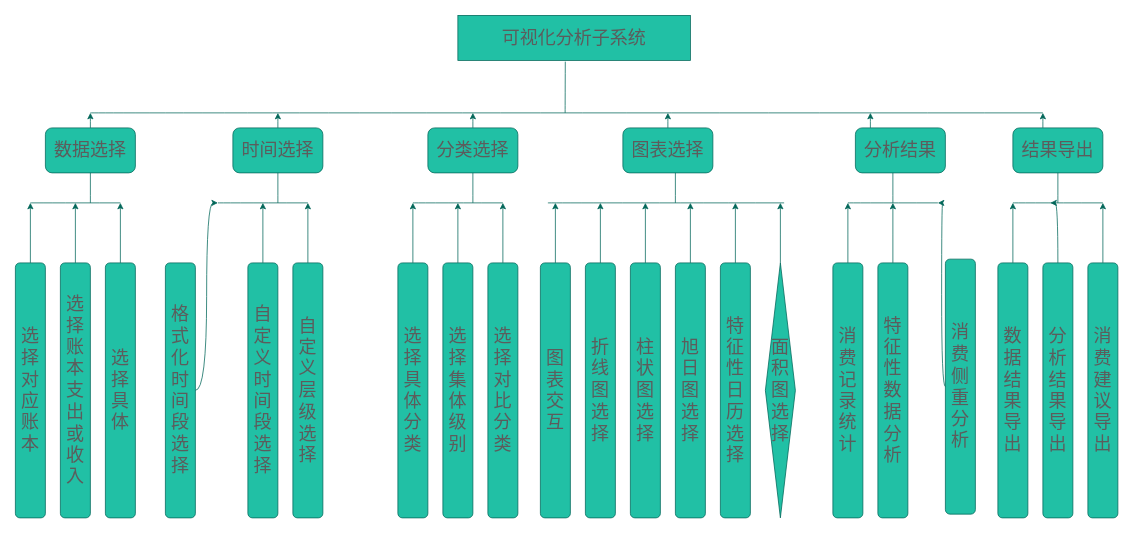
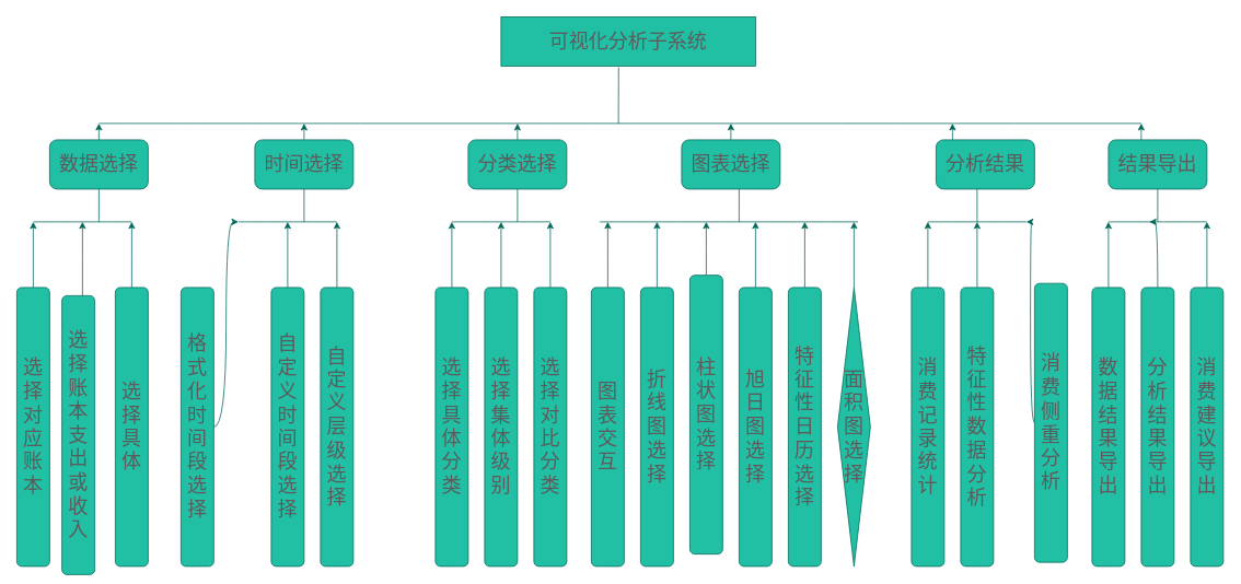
- <mxCell id="18" value="&lt;span style=&quot;font-size: 24px&quot;&gt;选择账本支出或收入&lt;/span&gt;" style="whiteSpace=wrap;html=1;fillColor=#21C0A5;strokeColor=#006658;fontColor=#5C5C5C;rounded=1;" vertex="1" parent="1"><mxGeometry x="80" y="350" width="40" height="340" as="geometry" /></mxCell>
+ <mxCell id="18" value="&lt;span style=&quot;font-size: 24px&quot;&gt;选择账本支出或收入&lt;/span&gt;" style="whiteSpace=wrap;html=1;fillColor=#21C0A5;strokeColor=#006658;fontColor=#5C5C5C;rounded=1;" vertex="1" parent="1"><mxGeometry x="75" y="360" width="40" height="340" as="geometry" /></mxCell>
- <mxCell id="36" value="&lt;span style=&quot;font-size: 24px&quot;&gt;柱状图选择&lt;/span&gt;" style="whiteSpace=wrap;html=1;fillColor=#21C0A5;strokeColor=#006658;fontColor=#5C5C5C;rounded=1;" vertex="1" parent="1"><mxGeometry x="840" y="350" width="40" height="340" as="geometry" /></mxCell>
+ <mxCell id="36" value="&lt;span style=&quot;font-size: 24px&quot;&gt;柱状图选择&lt;/span&gt;" style="whiteSpace=wrap;html=1;fillColor=#21C0A5;strokeColor=#006658;fontColor=#5C5C5C;rounded=1;" vertex="1" parent="1"><mxGeometry x="840" y="335" width="40" height="340" as="geometry" /></mxCell>
